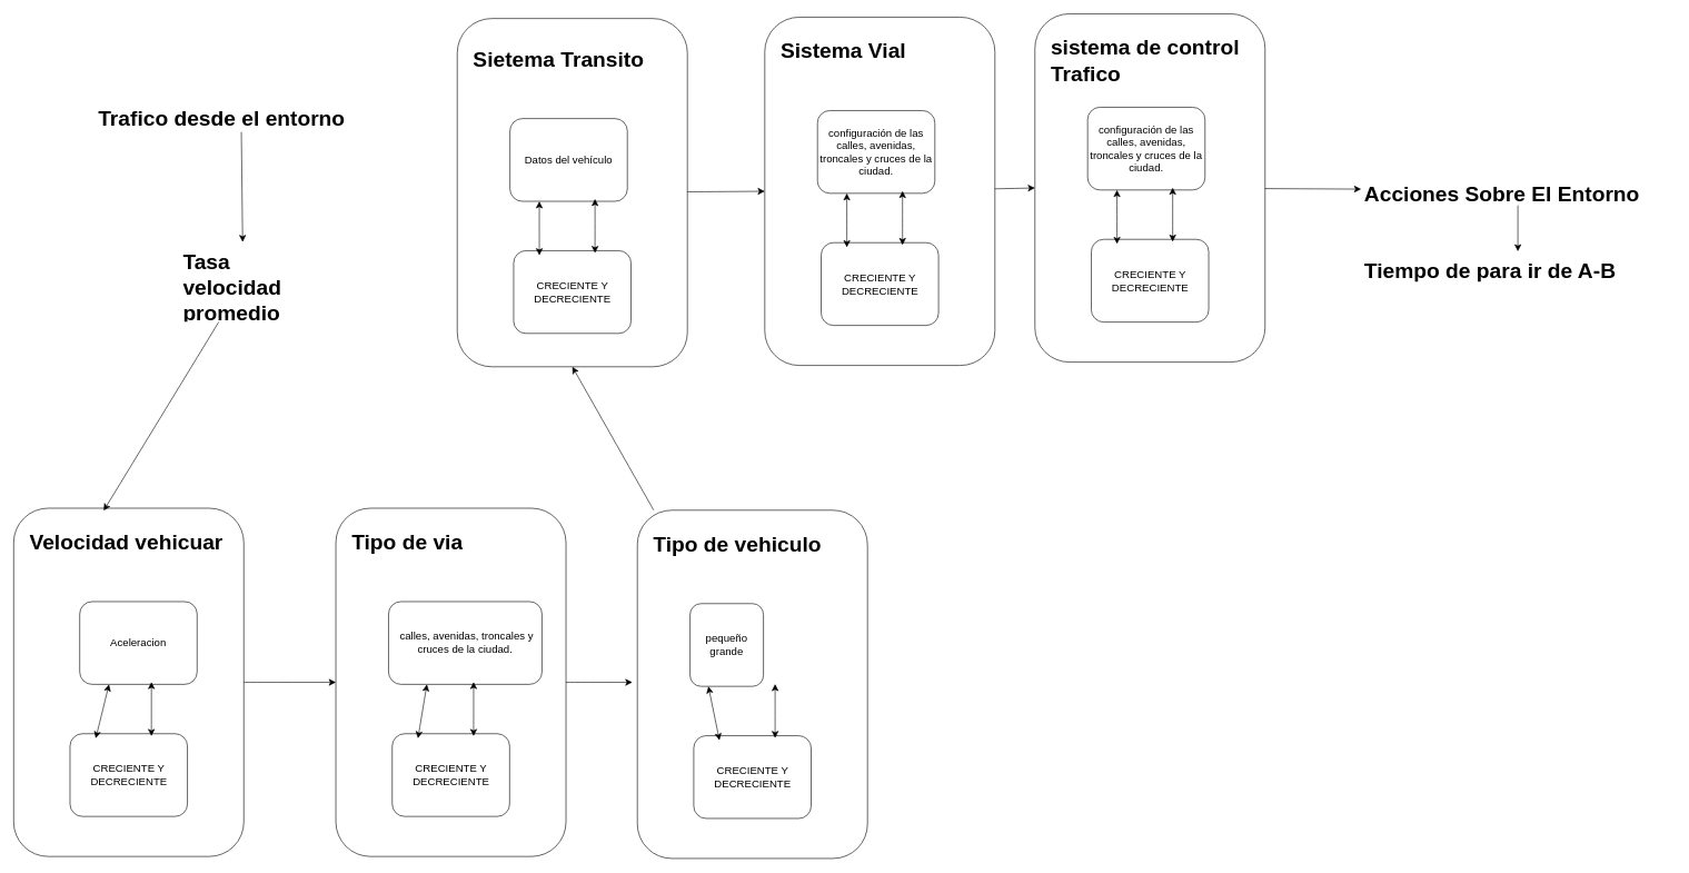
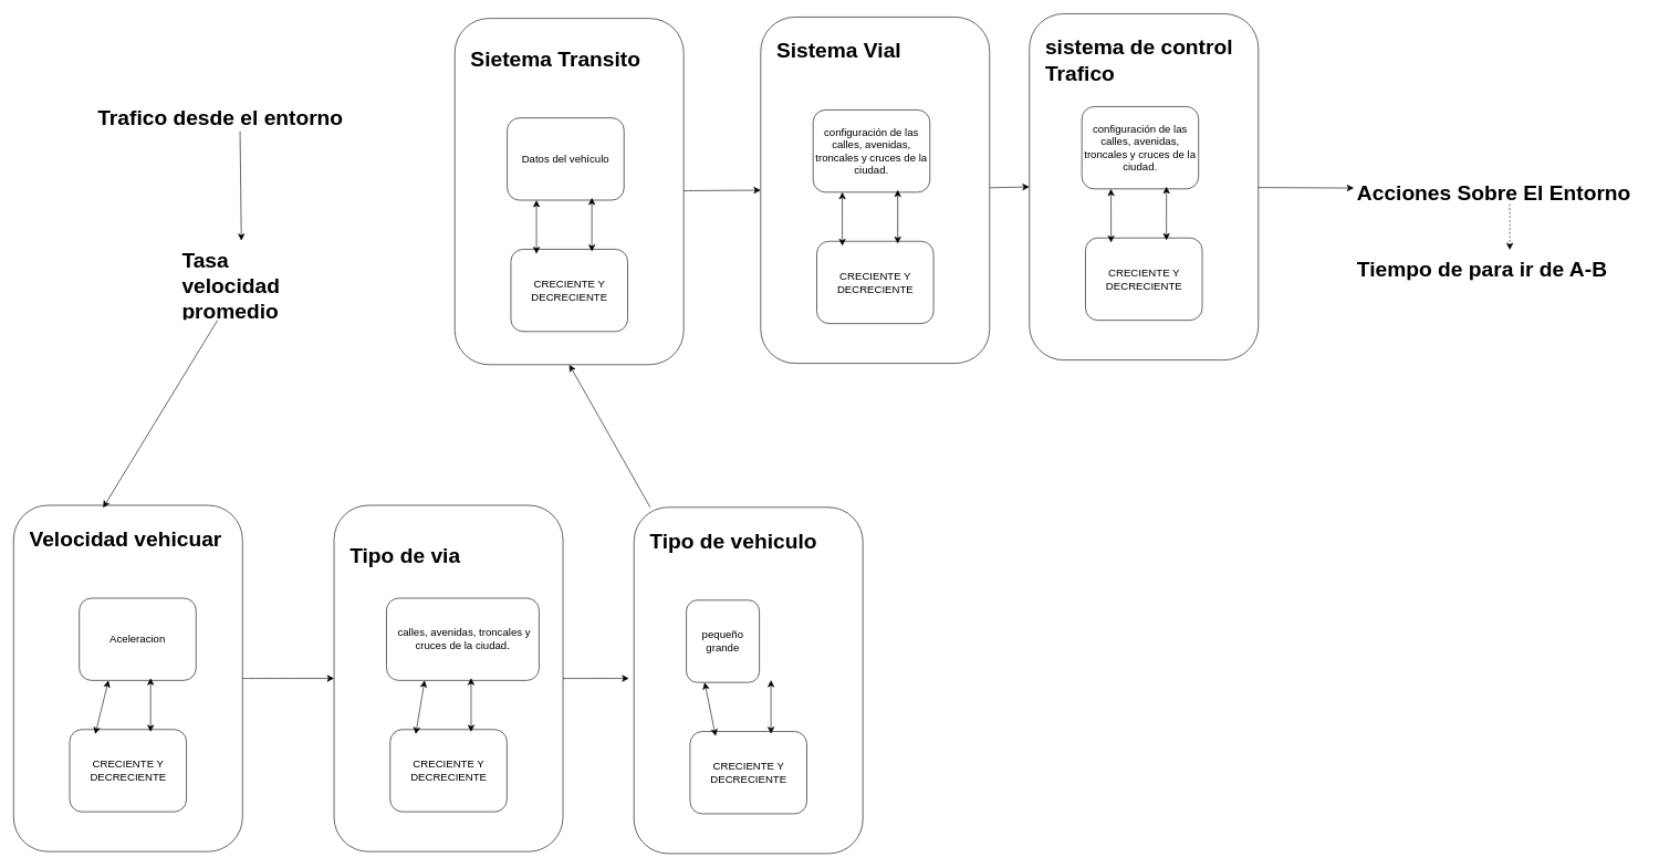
- <mxCell id="48" style="edgeStyle=none;curved=1;rounded=0;orthogonalLoop=1;jettySize=auto;html=1;entryX=0.5;entryY=0;entryDx=0;entryDy=0;fontSize=12;startSize=8;endSize=8;" edge="1" parent="1" source="49" target="50"><mxGeometry relative="1" as="geometry" /></mxCell>
+ <mxCell id="48" style="edgeStyle=none;curved=1;rounded=0;orthogonalLoop=1;jettySize=auto;html=1;entryX=0.5;entryY=0;entryDx=0;entryDy=0;fontSize=12;startSize=8;endSize=8;dashed=1;" edge="1" parent="1" source="49" target="50"><mxGeometry relative="1" as="geometry" /></mxCell>
- <mxCell id="37" value="&lt;h1&gt;Tipo de via&lt;/h1&gt;" style="text;html=1;strokeColor=none;fillColor=none;spacing=5;spacingTop=-20;whiteSpace=wrap;overflow=hidden;rounded=0;fontSize=16;" vertex="1" parent="30"><mxGeometry x="18.5" y="21" width="319.5" height="57" as="geometry" /></mxCell>
+ <mxCell id="37" value="&lt;h1&gt;Tipo de via&lt;/h1&gt;" style="text;html=1;strokeColor=none;fillColor=none;spacing=5;spacingTop=-20;whiteSpace=wrap;overflow=hidden;rounded=0;fontSize=16;" vertex="1" parent="30"><mxGeometry x="18.5" y="46" width="319.5" height="57" as="geometry" /></mxCell>
